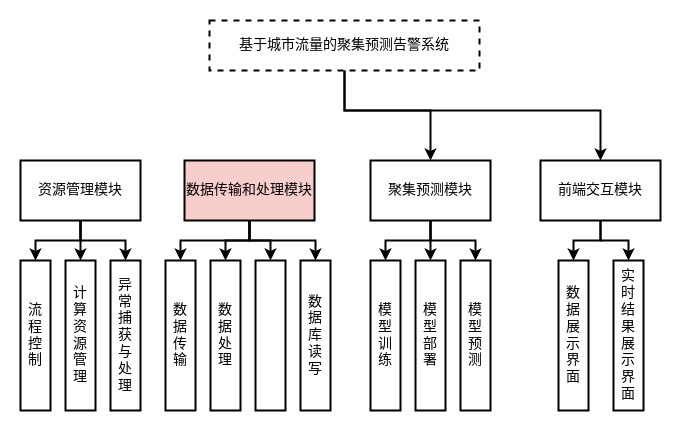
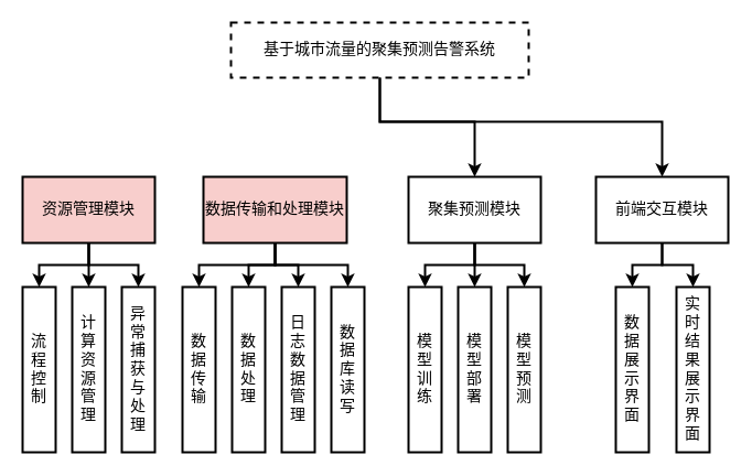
- <mxCell id="3" value="资源管理模块" style="rounded=0;whiteSpace=wrap;html=1;fontFamily=Times New Roman;fontSize=14;strokeWidth=2;" parent="1" vertex="1"><mxGeometry x="20" y="160" width="120" height="60" as="geometry" /></mxCell>
+ <mxCell id="3" value="资源管理模块" style="rounded=0;whiteSpace=wrap;html=1;fontFamily=Times New Roman;fontSize=14;strokeWidth=2;fillColor=#f8cecc;" parent="1" vertex="1"><mxGeometry x="20" y="160" width="120" height="60" as="geometry" /></mxCell>
+ <mxCell id="23" value="日志数据管理" style="text;html=1;strokeColor=none;fillColor=none;align=center;verticalAlign=middle;whiteSpace=wrap;rounded=0;fontFamily=Times New Roman;fontSize=14;fontColor=default;strokeWidth=2;" parent="1" vertex="1"><mxGeometry x="260" y="270" width="20" height="130" as="geometry" /></mxCell>
